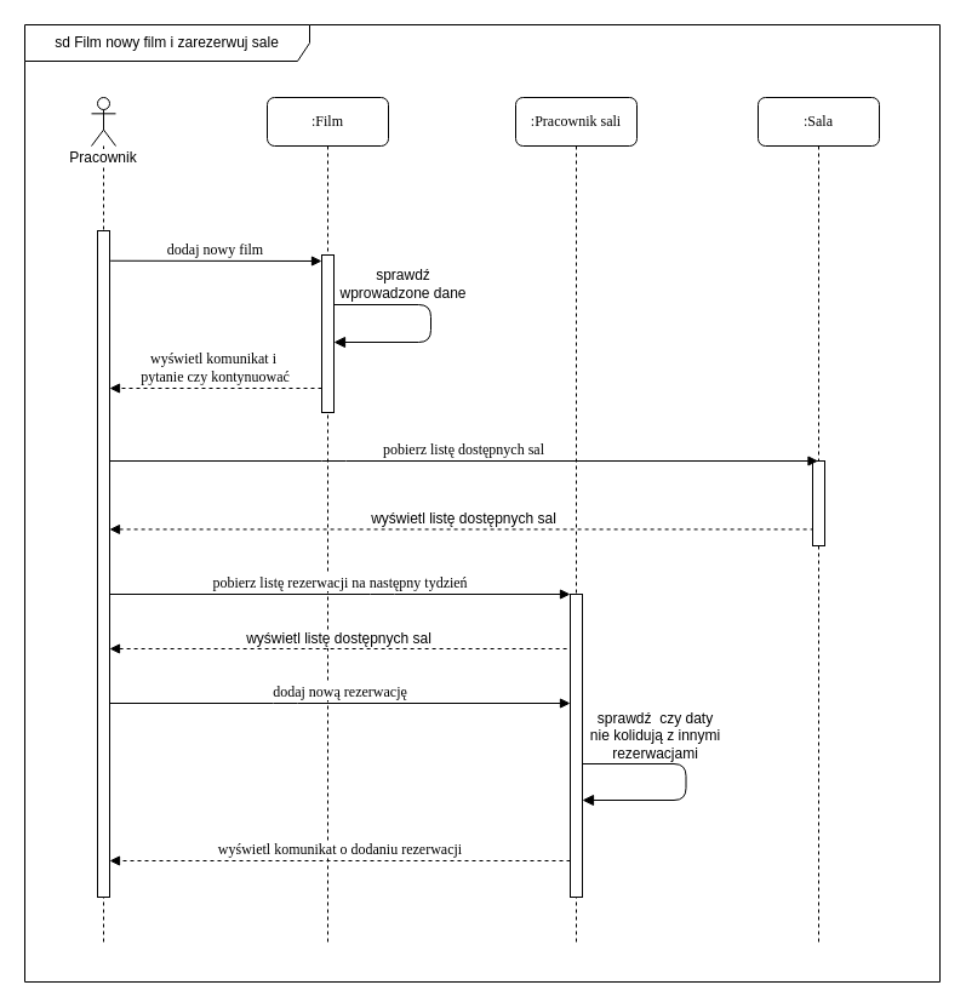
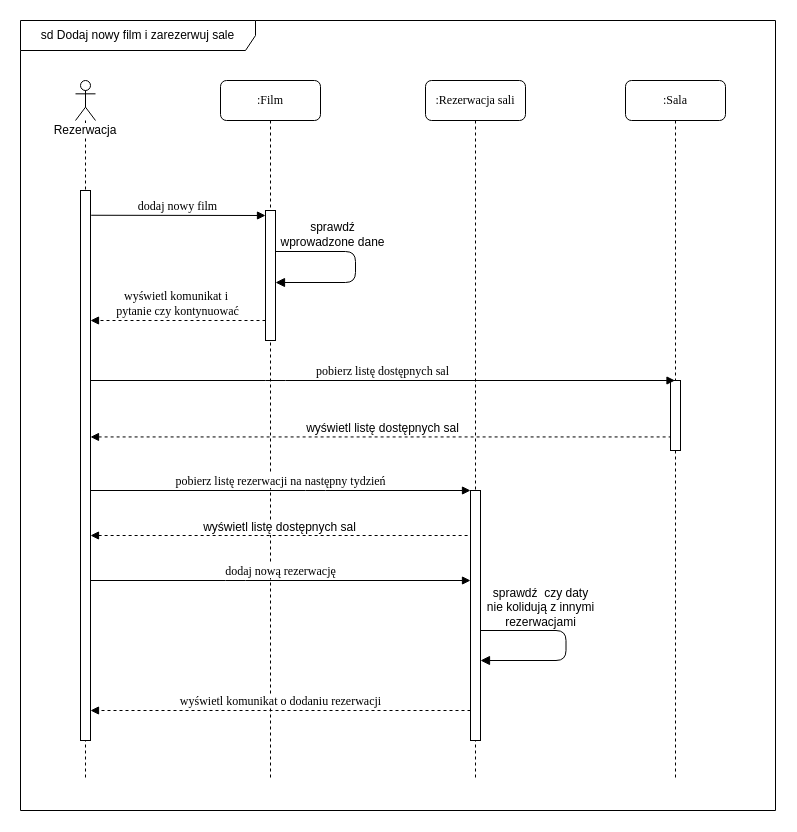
- <mxCell id="2" value="sd Film nowy film i zarezerwuj sale" style="shape=umlFrame;whiteSpace=wrap;html=1;width=235;height=30;" vertex="1" parent="1"><mxGeometry x="20" y="20" width="755" height="790" as="geometry" /></mxCell>
+ <mxCell id="2" value="sd Dodaj nowy film i zarezerwuj sale" style="shape=umlFrame;whiteSpace=wrap;html=1;width=235;height=30;" vertex="1" parent="1"><mxGeometry x="20" y="20" width="755" height="790" as="geometry" /></mxCell>
- <mxCell id="11" value=":Pracownik sali" style="shape=umlLifeline;perimeter=lifelinePerimeter;whiteSpace=wrap;html=1;container=1;collapsible=0;recursiveResize=0;outlineConnect=0;rounded=1;shadow=0;comic=0;labelBackgroundColor=none;strokeColor=#000000;strokeWidth=1;fillColor=#FFFFFF;fontFamily=Verdana;fontSize=12;fontColor=#000000;align=center;" vertex="1" parent="1"><mxGeometry x="425" y="80" width="100" height="700" as="geometry" /></mxCell>
+ <mxCell id="11" value=":Rezerwacja sali" style="shape=umlLifeline;perimeter=lifelinePerimeter;whiteSpace=wrap;html=1;container=1;collapsible=0;recursiveResize=0;outlineConnect=0;rounded=1;shadow=0;comic=0;labelBackgroundColor=none;strokeColor=#000000;strokeWidth=1;fillColor=#FFFFFF;fontFamily=Verdana;fontSize=12;fontColor=#000000;align=center;" vertex="1" parent="1"><mxGeometry x="425" y="80" width="100" height="700" as="geometry" /></mxCell>
- <mxCell id="5" value="Pracownik" style="shape=umlLifeline;participant=umlActor;perimeter=lifelinePerimeter;whiteSpace=wrap;html=1;container=1;collapsible=0;recursiveResize=0;verticalAlign=top;spacingTop=36;labelBackgroundColor=#ffffff;outlineConnect=0;" vertex="1" parent="1"><mxGeometry x="75" y="80" width="20" height="700" as="geometry" /></mxCell>
+ <mxCell id="5" value="Rezerwacja" style="shape=umlLifeline;participant=umlActor;perimeter=lifelinePerimeter;whiteSpace=wrap;html=1;container=1;collapsible=0;recursiveResize=0;verticalAlign=top;spacingTop=36;labelBackgroundColor=#ffffff;outlineConnect=0;" vertex="1" parent="1"><mxGeometry x="75" y="80" width="20" height="700" as="geometry" /></mxCell>
